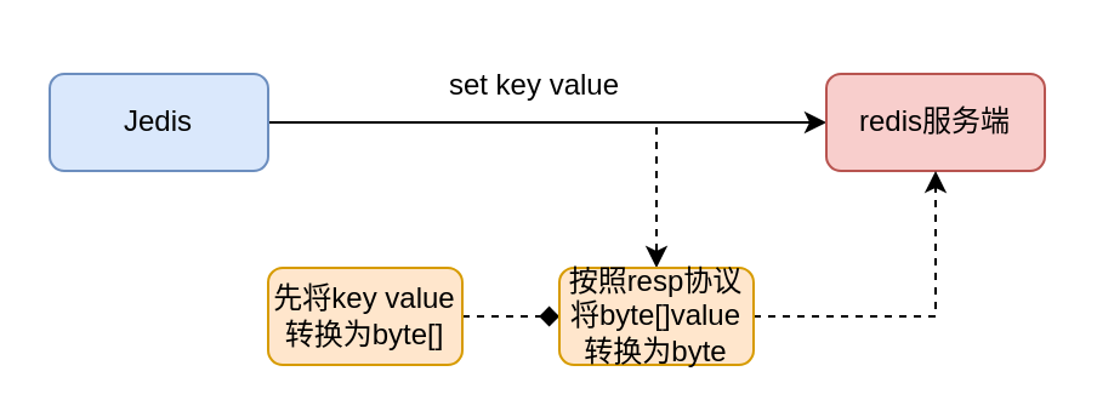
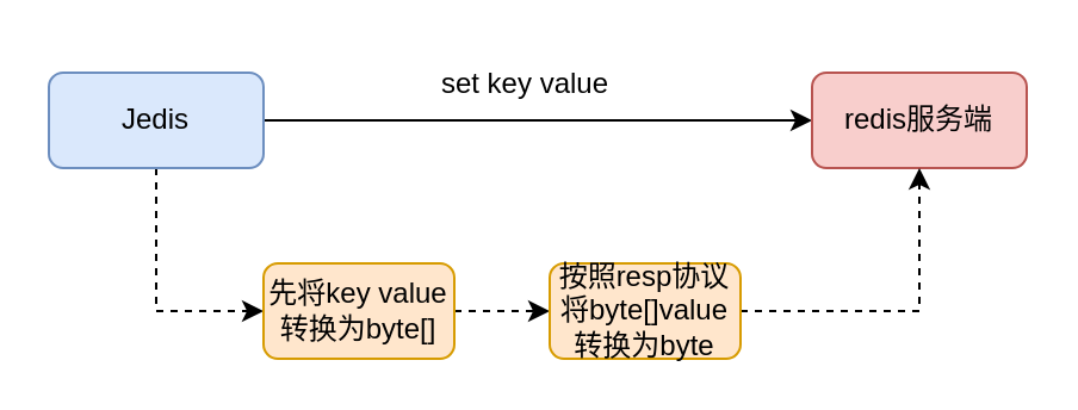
- <mxCell id="3" style="edgeStyle=orthogonalEdgeStyle;rounded=0;orthogonalLoop=1;jettySize=auto;html=1;dashed=1;" edge="1" parent="1" source="4" target="10"><mxGeometry relative="1" as="geometry" /></mxCell>
+ <mxCell id="3" style="edgeStyle=orthogonalEdgeStyle;rounded=0;orthogonalLoop=1;jettySize=auto;html=1;entryX=0;entryY=0.5;entryDx=0;entryDy=0;dashed=1;" edge="1" parent="1" source="4" target="8"><mxGeometry relative="1" as="geometry" /></mxCell>
- <mxCell id="7" value="" style="edgeStyle=orthogonalEdgeStyle;rounded=0;orthogonalLoop=1;jettySize=auto;html=1;dashed=1;endArrow=diamond;" edge="1" parent="1" source="8" target="10"><mxGeometry relative="1" as="geometry" /></mxCell>
+ <mxCell id="7" value="" style="edgeStyle=orthogonalEdgeStyle;rounded=0;orthogonalLoop=1;jettySize=auto;html=1;dashed=1;" edge="1" parent="1" source="8" target="10"><mxGeometry relative="1" as="geometry" /></mxCell>
